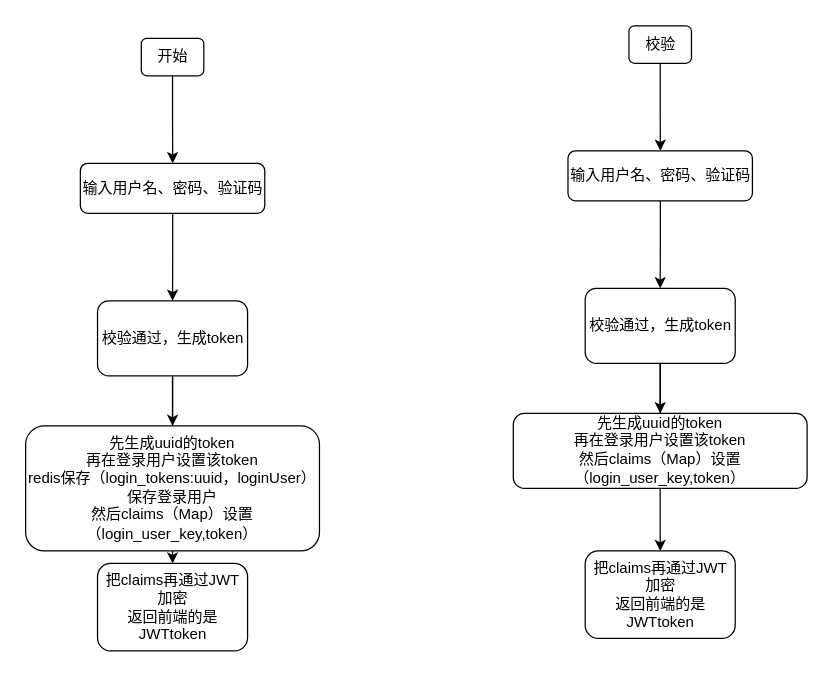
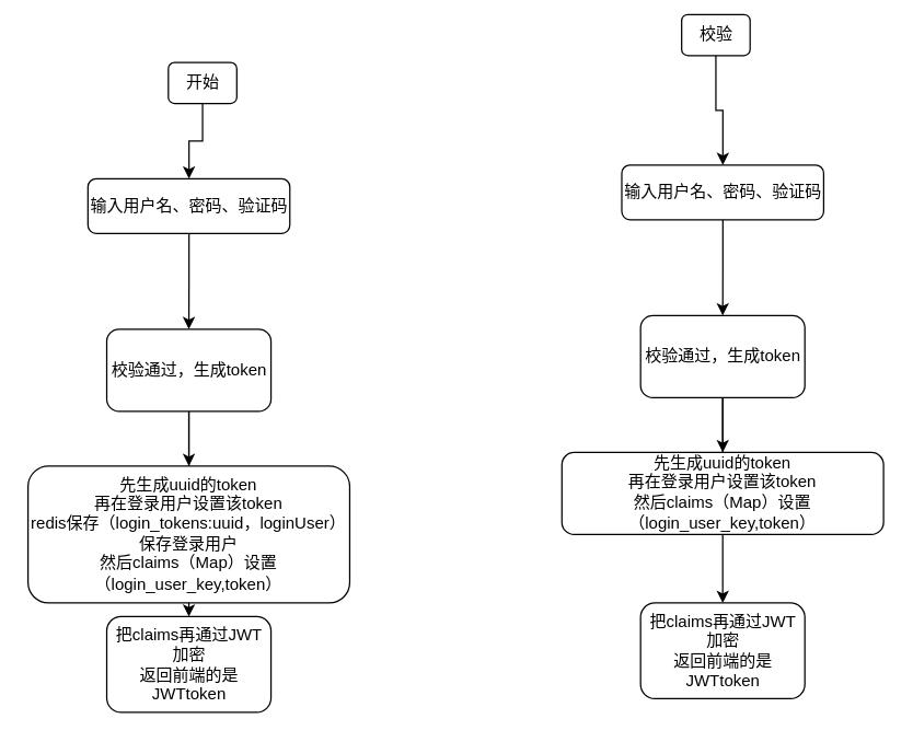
- <mxCell id="12" value="校验" style="rounded=1;whiteSpace=wrap;html=1;" vertex="1" parent="1"><mxGeometry x="502.5" y="20" width="50" height="30" as="geometry" /></mxCell>
+ <mxCell id="12" value="校验" style="rounded=1;whiteSpace=wrap;html=1;" vertex="1" parent="1"><mxGeometry x="497.5" y="10" width="50" height="30" as="geometry" /></mxCell>
- <mxCell id="3" value="开始" style="rounded=1;whiteSpace=wrap;html=1;" vertex="1" parent="1"><mxGeometry x="112.5" y="30" width="50" height="30" as="geometry" /></mxCell>
+ <mxCell id="3" value="开始" style="rounded=1;whiteSpace=wrap;html=1;" vertex="1" parent="1"><mxGeometry x="122.5" y="45" width="50" height="30" as="geometry" /></mxCell>
